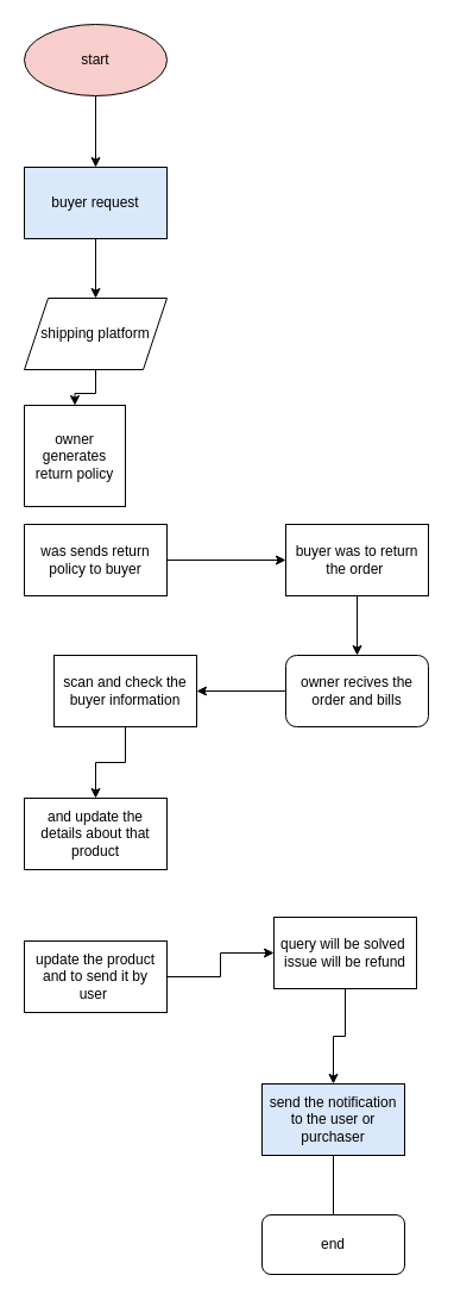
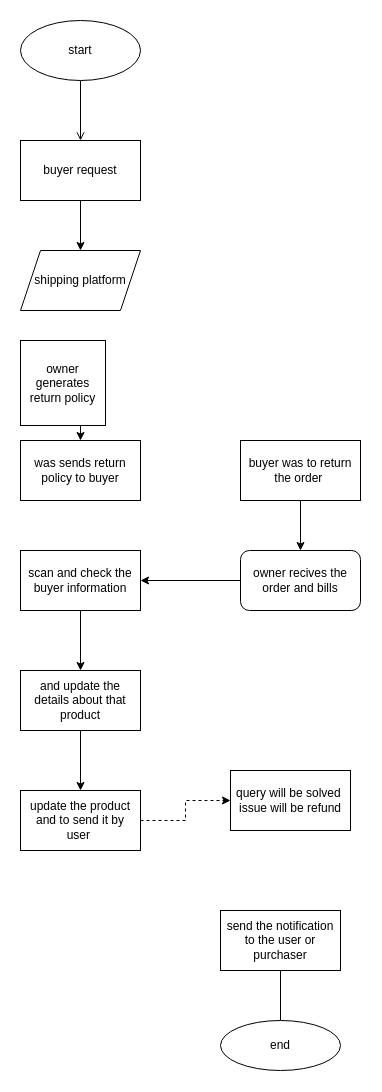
- <mxCell id="3" value="start" style="ellipse;whiteSpace=wrap;html=1;fillColor=#f8cecc;" vertex="1" parent="1"><mxGeometry x="20" y="20" width="120" height="60" as="geometry" /></mxCell>
+ <mxCell id="3" value="start" style="ellipse;whiteSpace=wrap;html=1;" vertex="1" parent="1"><mxGeometry x="20" y="20" width="120" height="60" as="geometry" /></mxCell>
- <mxCell id="2" style="edgeStyle=orthogonalEdgeStyle;rounded=0;orthogonalLoop=1;jettySize=auto;html=1;exitX=0.5;exitY=1;exitDx=0;exitDy=0;entryX=0.5;entryY=0;entryDx=0;entryDy=0;" edge="1" parent="1" source="3" target="5"><mxGeometry relative="1" as="geometry" /></mxCell>
+ <mxCell id="2" style="edgeStyle=orthogonalEdgeStyle;rounded=0;orthogonalLoop=1;jettySize=auto;html=1;exitX=0.5;exitY=1;exitDx=0;exitDy=0;entryX=0.5;entryY=0;entryDx=0;entryDy=0;endArrow=open;" edge="1" parent="1" source="3" target="5"><mxGeometry relative="1" as="geometry" /></mxCell>
- <mxCell id="5" value="buyer request" style="rounded=0;whiteSpace=wrap;html=1;fillColor=#dae8fc;" vertex="1" parent="1"><mxGeometry x="20" y="140" width="120" height="60" as="geometry" /></mxCell>
+ <mxCell id="5" value="buyer request" style="rounded=0;whiteSpace=wrap;html=1;" vertex="1" parent="1"><mxGeometry x="20" y="140" width="120" height="60" as="geometry" /></mxCell>
- <mxCell id="6" style="edgeStyle=orthogonalEdgeStyle;rounded=0;orthogonalLoop=1;jettySize=auto;html=1;entryX=0.5;entryY=0;entryDx=0;entryDy=0;" edge="1" parent="1" source="7" target="9"><mxGeometry relative="1" as="geometry" /></mxCell>
+ <mxCell id="8" style="edgeStyle=orthogonalEdgeStyle;rounded=0;orthogonalLoop=1;jettySize=auto;html=1;exitX=0.5;exitY=1;exitDx=0;exitDy=0;entryX=0.5;entryY=0;entryDx=0;entryDy=0;" edge="1" parent="1" source="9" target="11"><mxGeometry relative="1" as="geometry" /></mxCell>
- <mxCell id="10" style="edgeStyle=orthogonalEdgeStyle;rounded=0;orthogonalLoop=1;jettySize=auto;html=1;entryX=0;entryY=0.5;entryDx=0;entryDy=0;" edge="1" parent="1" source="11" target="13"><mxGeometry relative="1" as="geometry" /></mxCell>
- <mxCell id="17" value="scan and check the buyer information" style="rounded=0;whiteSpace=wrap;html=1;" vertex="1" parent="1"><mxGeometry x="45" y="550" width="120" height="60" as="geometry" /></mxCell>
+ <mxCell id="17" value="scan and check the buyer information" style="rounded=0;whiteSpace=wrap;html=1;" vertex="1" parent="1"><mxGeometry x="20" y="550" width="120" height="60" as="geometry" /></mxCell>
+ <mxCell id="18" style="edgeStyle=orthogonalEdgeStyle;rounded=0;orthogonalLoop=1;jettySize=auto;html=1;exitX=0.5;exitY=1;exitDx=0;exitDy=0;" edge="1" parent="1" source="19" target="21"><mxGeometry relative="1" as="geometry" /></mxCell>
- <mxCell id="20" style="edgeStyle=orthogonalEdgeStyle;rounded=0;orthogonalLoop=1;jettySize=auto;html=1;entryX=0;entryY=0.5;entryDx=0;entryDy=0;" edge="1" parent="1" source="21" target="23"><mxGeometry relative="1" as="geometry" /></mxCell>
+ <mxCell id="20" style="edgeStyle=orthogonalEdgeStyle;rounded=0;orthogonalLoop=1;jettySize=auto;html=1;entryX=0;entryY=0.5;entryDx=0;entryDy=0;dashed=1;" edge="1" parent="1" source="21" target="23"><mxGeometry relative="1" as="geometry" /></mxCell>
- <mxCell id="22" style="edgeStyle=orthogonalEdgeStyle;rounded=0;orthogonalLoop=1;jettySize=auto;html=1;exitX=0.5;exitY=1;exitDx=0;exitDy=0;entryX=0.5;entryY=0;entryDx=0;entryDy=0;" edge="1" parent="1" source="23" target="25"><mxGeometry relative="1" as="geometry" /></mxCell>
- <mxCell id="25" value="send the notification to the user or purchaser" style="rounded=0;whiteSpace=wrap;html=1;fillColor=#dae8fc;" vertex="1" parent="1"><mxGeometry x="220" y="910" width="120" height="60" as="geometry" /></mxCell>
+ <mxCell id="25" value="send the notification to the user or purchaser" style="rounded=0;whiteSpace=wrap;html=1;" vertex="1" parent="1"><mxGeometry x="220" y="910" width="120" height="60" as="geometry" /></mxCell>
- <mxCell id="26" value="end" style="whiteSpace=wrap;html=1;rounded=1;" vertex="1" parent="1"><mxGeometry x="220" y="1020" width="120" height="50" as="geometry" /></mxCell>
+ <mxCell id="26" value="end" style="ellipse;whiteSpace=wrap;html=1;" vertex="1" parent="1"><mxGeometry x="220" y="1020" width="120" height="50" as="geometry" /></mxCell>
